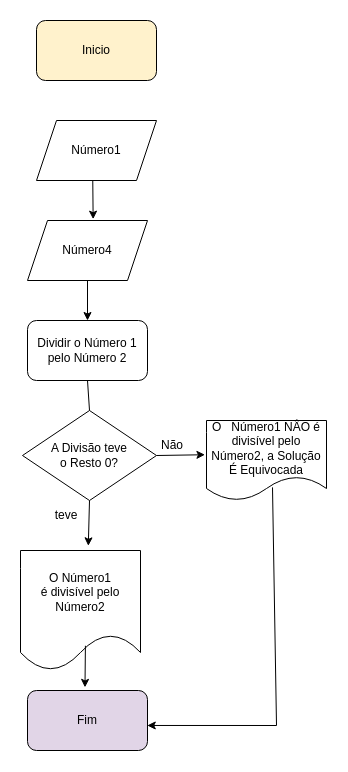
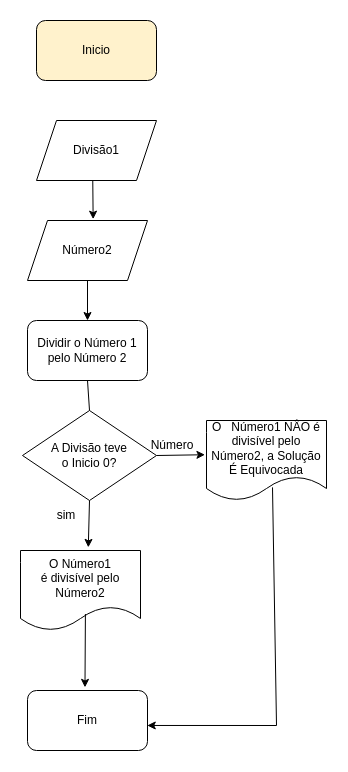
- <mxCell id="3" value="Número1" style="shape=parallelogram;perimeter=parallelogramPerimeter;whiteSpace=wrap;html=1;fixedSize=1;" vertex="1" parent="1"><mxGeometry x="36" y="120" width="120" height="60" as="geometry" /></mxCell>
+ <mxCell id="3" value="Divisão1" style="shape=parallelogram;perimeter=parallelogramPerimeter;whiteSpace=wrap;html=1;fixedSize=1;" vertex="1" parent="1"><mxGeometry x="36" y="120" width="120" height="60" as="geometry" /></mxCell>
- <mxCell id="4" value="Número4" style="shape=parallelogram;perimeter=parallelogramPerimeter;whiteSpace=wrap;html=1;fixedSize=1;" vertex="1" parent="1"><mxGeometry x="27" y="220" width="120" height="60" as="geometry" /></mxCell>
+ <mxCell id="4" value="Número2" style="shape=parallelogram;perimeter=parallelogramPerimeter;whiteSpace=wrap;html=1;fixedSize=1;" vertex="1" parent="1"><mxGeometry x="27" y="220" width="120" height="60" as="geometry" /></mxCell>
- <mxCell id="18" value="Não" style="text;html=1;strokeColor=none;fillColor=none;align=center;verticalAlign=middle;whiteSpace=wrap;rounded=0;" vertex="1" parent="1"><mxGeometry x="142" y="430" width="60" height="30" as="geometry" /></mxCell>
+ <mxCell id="18" value="Número" style="text;html=1;strokeColor=none;fillColor=none;align=center;verticalAlign=middle;whiteSpace=wrap;rounded=0;" vertex="1" parent="1"><mxGeometry x="142" y="430" width="60" height="30" as="geometry" /></mxCell>
- <mxCell id="6" value="A Divisão teve&lt;br&gt;o Resto 0?" style="rhombus;whiteSpace=wrap;html=1;" vertex="1" parent="1"><mxGeometry x="22" y="410" width="134" height="90" as="geometry" /></mxCell>
+ <mxCell id="6" value="A Divisão teve&lt;br&gt;o Inicio 0?" style="rhombus;whiteSpace=wrap;html=1;" vertex="1" parent="1"><mxGeometry x="22" y="410" width="134" height="90" as="geometry" /></mxCell>
- <mxCell id="17" value="teve" style="text;html=1;strokeColor=none;fillColor=none;align=center;verticalAlign=middle;whiteSpace=wrap;rounded=0;" vertex="1" parent="1"><mxGeometry x="36" y="500" width="60" height="30" as="geometry" /></mxCell>
+ <mxCell id="17" value="sim" style="text;html=1;strokeColor=none;fillColor=none;align=center;verticalAlign=middle;whiteSpace=wrap;rounded=0;" vertex="1" parent="1"><mxGeometry x="36" y="500" width="60" height="30" as="geometry" /></mxCell>
- <mxCell id="7" value="O Número1&lt;br&gt;é divisível pelo Número2" style="shape=document;whiteSpace=wrap;html=1;boundedLbl=1;" vertex="1" parent="1"><mxGeometry x="20" y="550" width="120" height="120" as="geometry" /></mxCell>
+ <mxCell id="7" value="O Número1&lt;br&gt;é divisível pelo Número2" style="shape=document;whiteSpace=wrap;html=1;boundedLbl=1;" vertex="1" parent="1"><mxGeometry x="20" y="550" width="120" height="80" as="geometry" /></mxCell>
- <mxCell id="9" value="Fim" style="rounded=1;whiteSpace=wrap;html=1;fillColor=#e1d5e7;" vertex="1" parent="1"><mxGeometry x="27" y="690" width="120" height="60" as="geometry" /></mxCell>
+ <mxCell id="9" value="Fim" style="rounded=1;whiteSpace=wrap;html=1;" vertex="1" parent="1"><mxGeometry x="27" y="690" width="120" height="60" as="geometry" /></mxCell>
